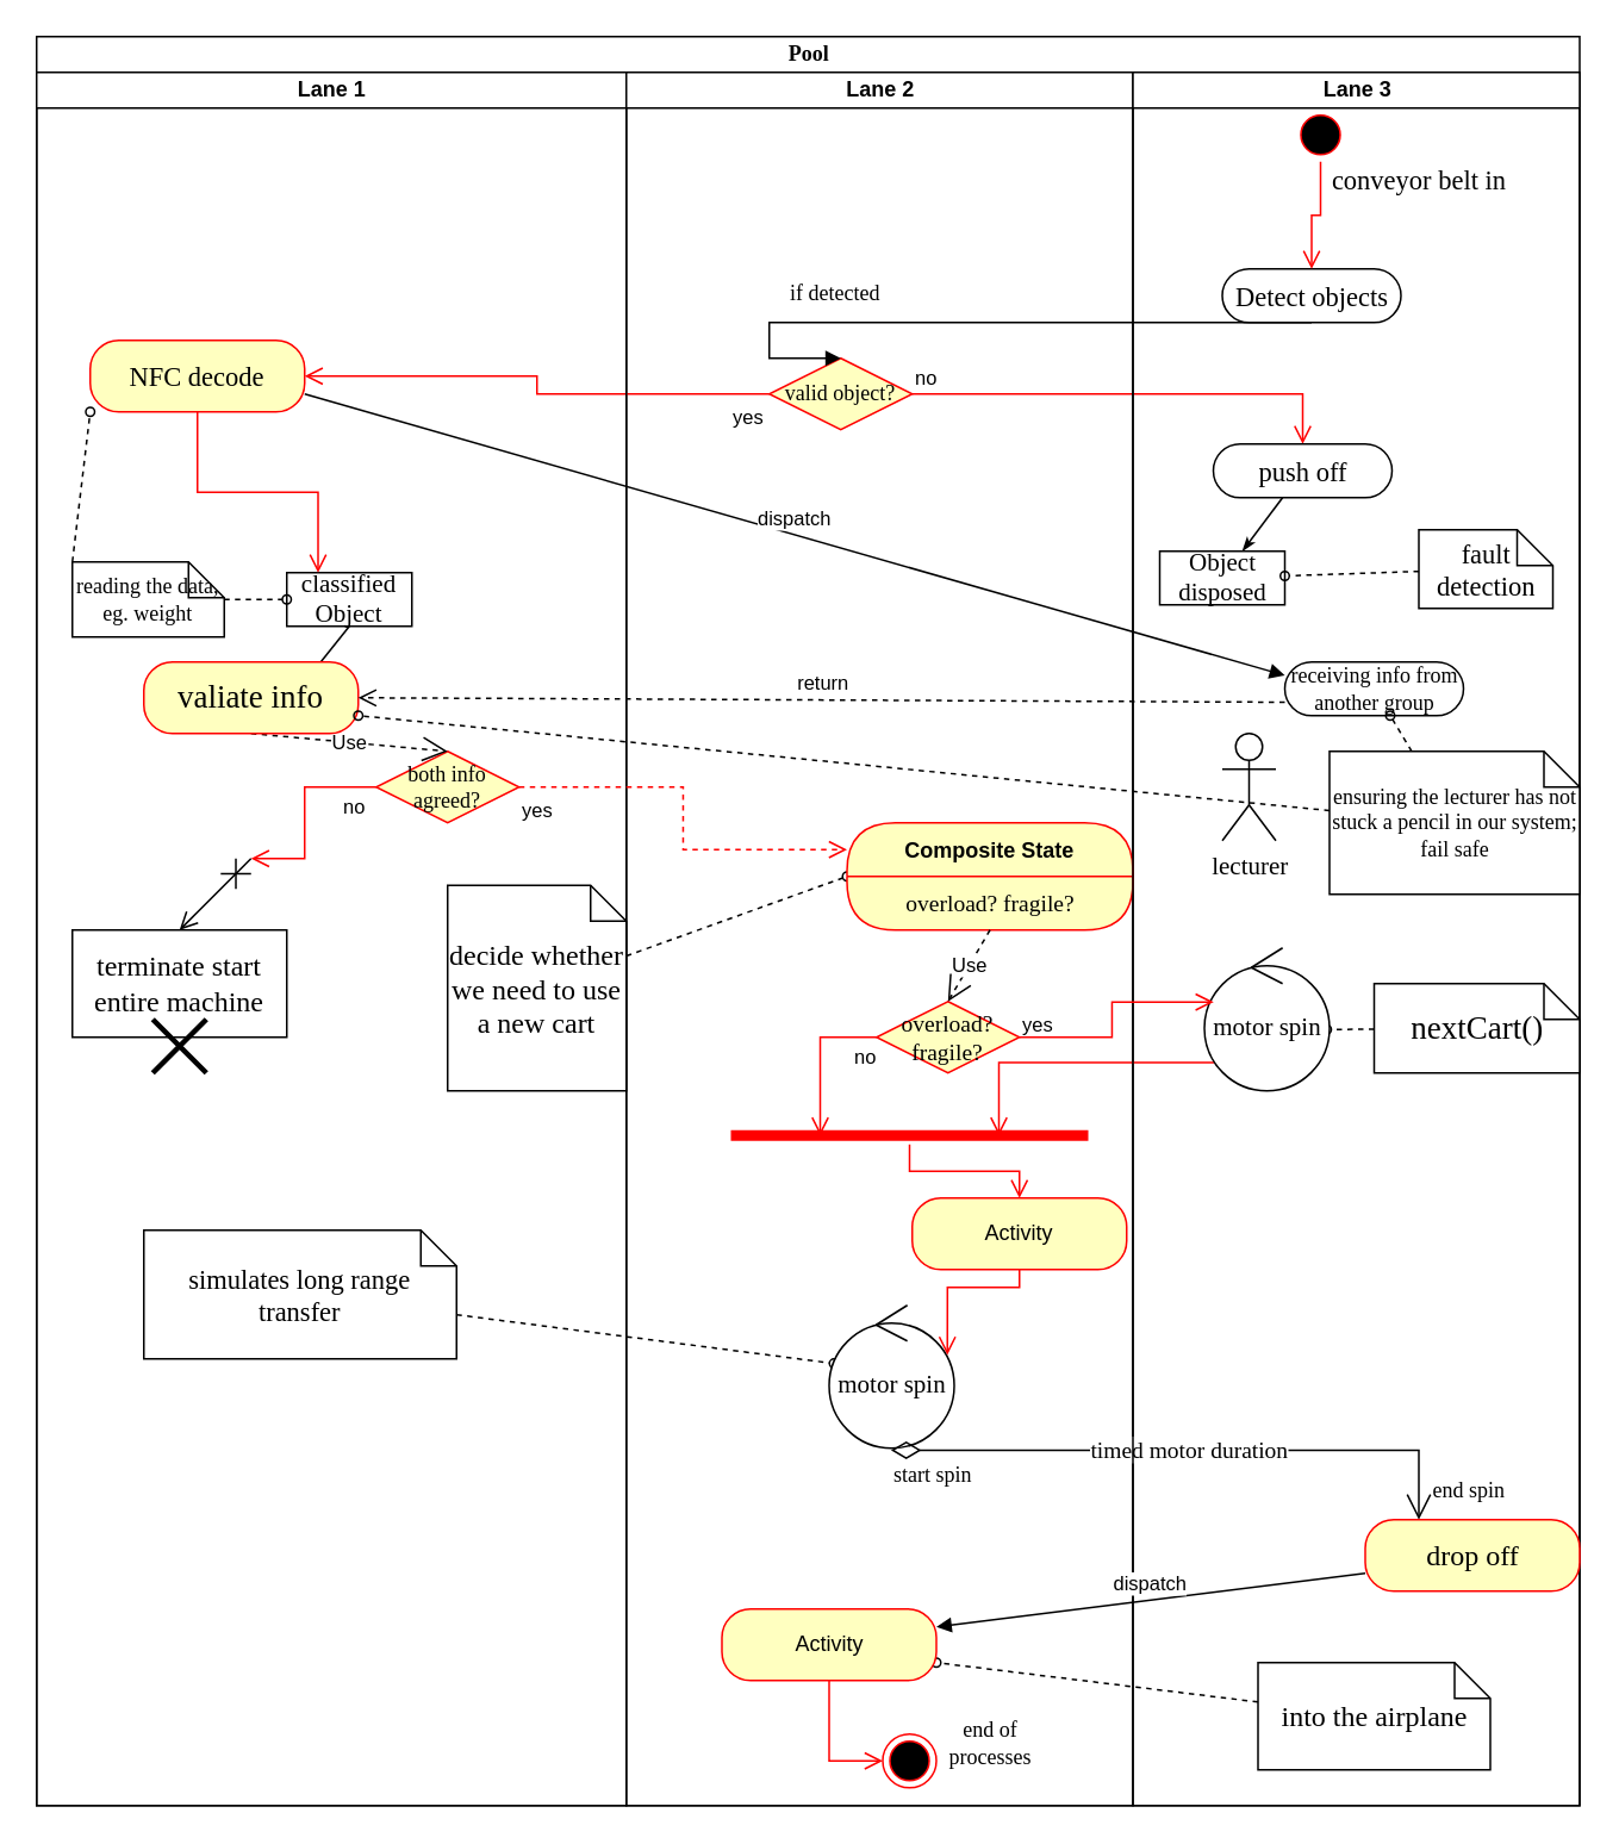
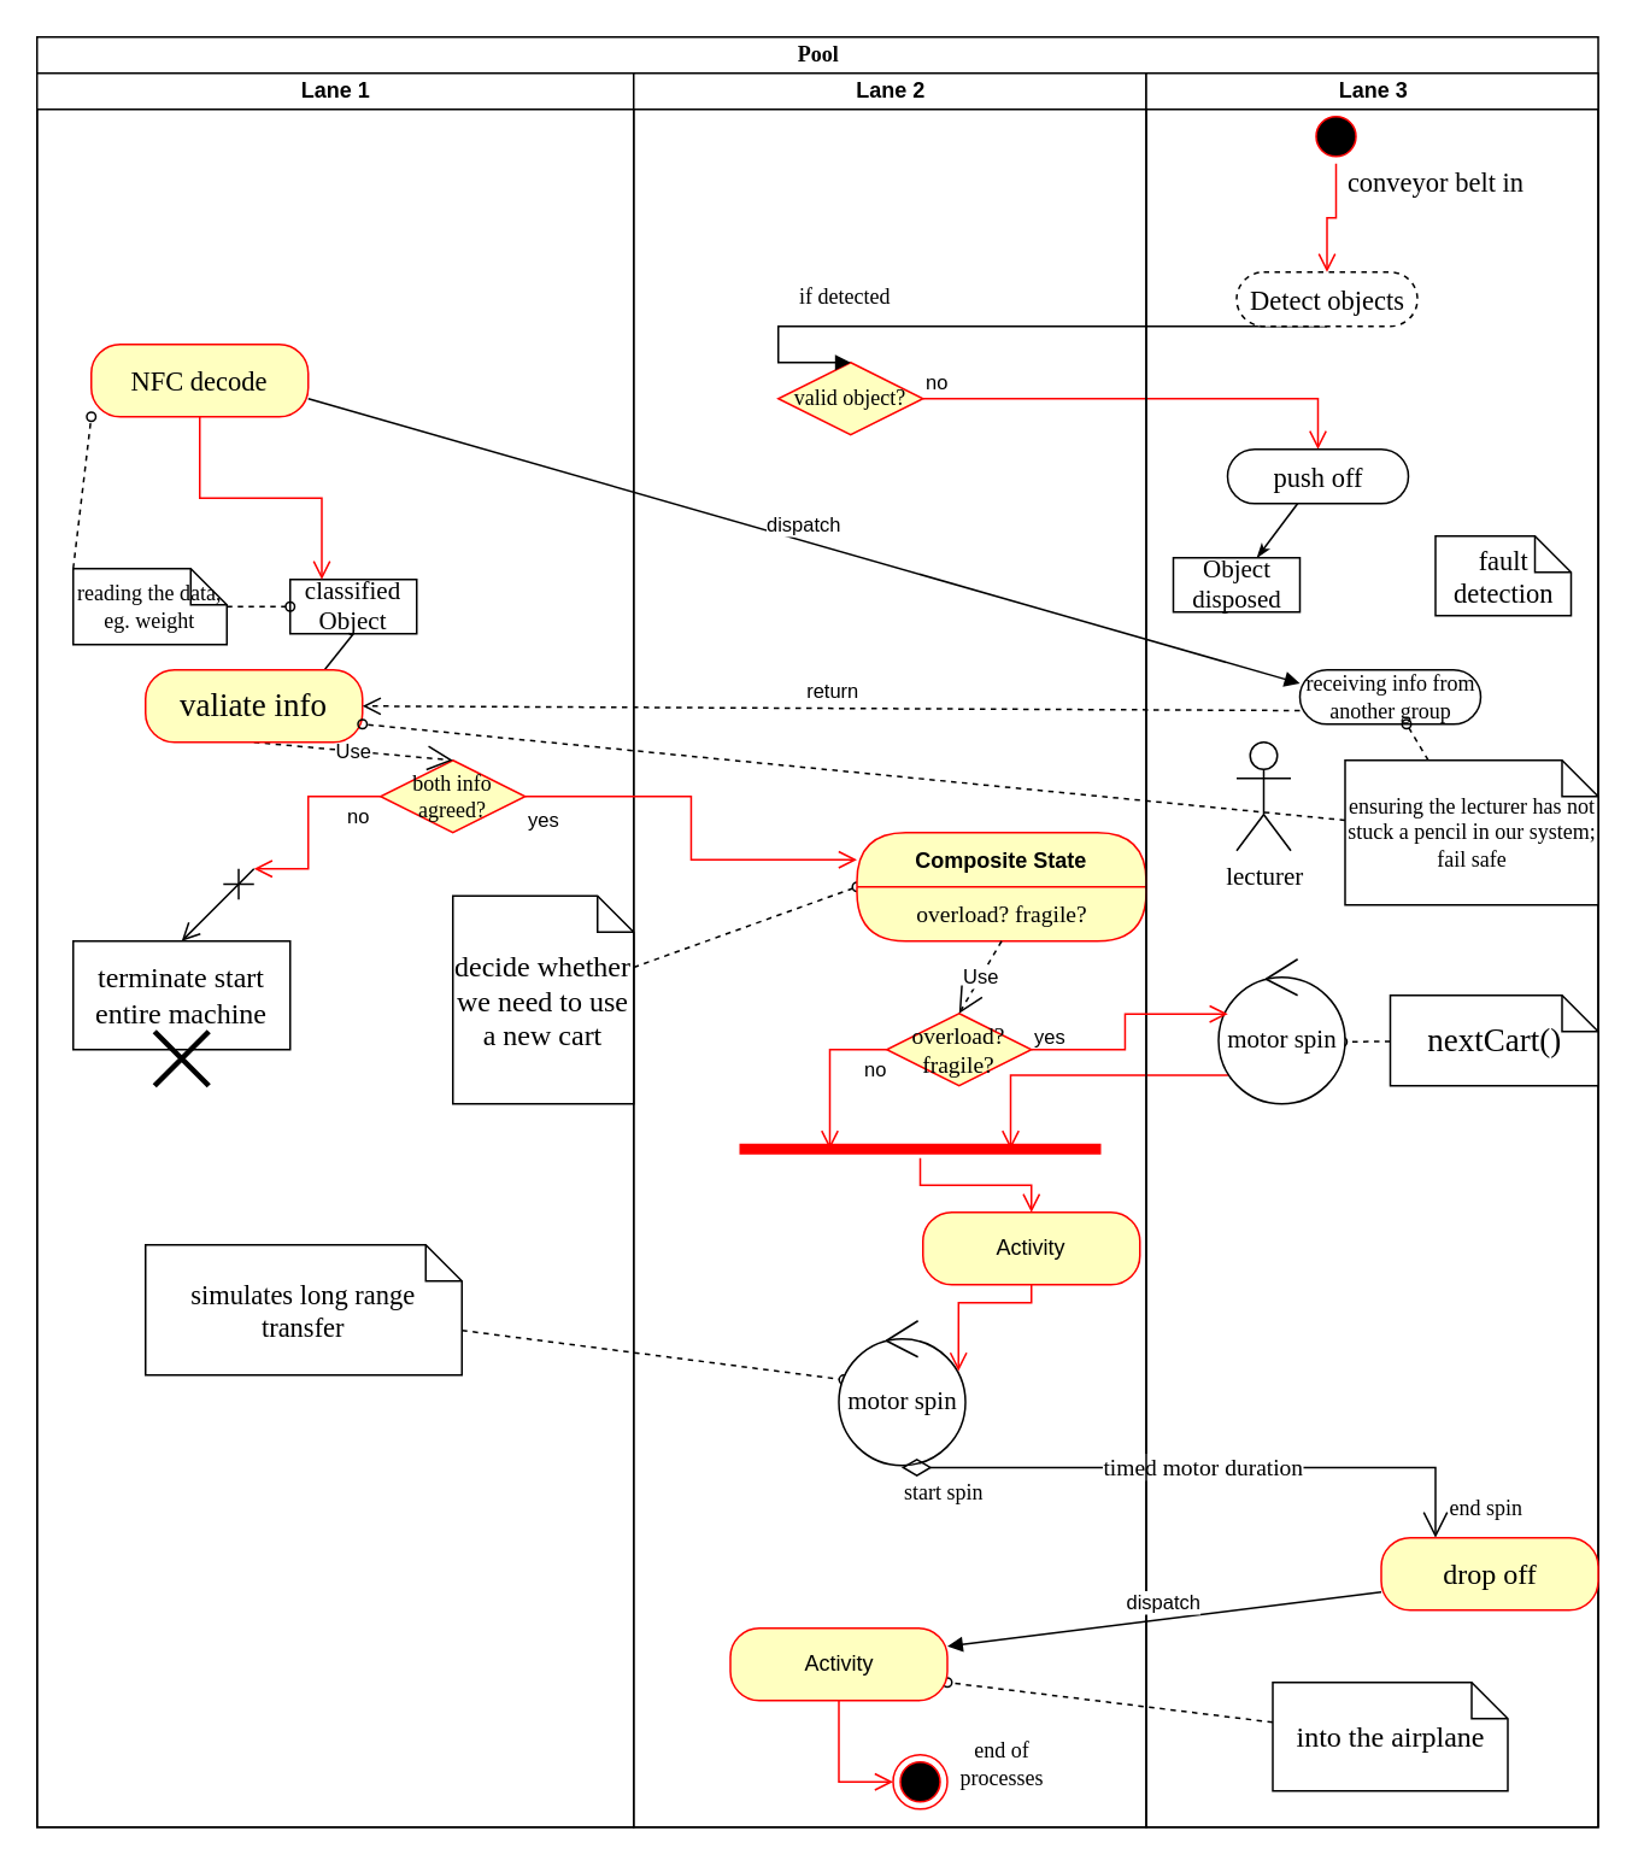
- <mxCell id="51" value="&lt;font style=&quot;font-size: 15px;&quot; face=&quot;Calibri&quot;&gt;Detect objects &lt;/font&gt;" style="rounded=1;whiteSpace=wrap;html=1;shadow=0;comic=0;labelBackgroundColor=none;strokeWidth=1;fontFamily=Verdana;fontSize=12;align=center;arcSize=50;" parent="50" vertex="1"><mxGeometry x="50" y="110" width="100" height="30" as="geometry" /></mxCell>
+ <mxCell id="51" value="&lt;font style=&quot;font-size: 15px;&quot; face=&quot;Calibri&quot;&gt;Detect objects &lt;/font&gt;" style="rounded=1;whiteSpace=wrap;html=1;shadow=0;comic=0;labelBackgroundColor=none;strokeWidth=1;fontFamily=Verdana;fontSize=12;align=center;arcSize=50;dashed=1;" parent="50" vertex="1"><mxGeometry x="50" y="110" width="100" height="30" as="geometry" /></mxCell>
- <mxCell id="23" value="yes" style="edgeStyle=orthogonalEdgeStyle;html=1;align=left;verticalAlign=top;endArrow=open;endSize=8;strokeColor=#ff0000;rounded=0;entryX=1;entryY=0.5;entryDx=0;entryDy=0;" parent="2" source="30" target="17" edge="1"><mxGeometry x="-0.837" relative="1" as="geometry"><mxPoint x="165" y="240" as="targetPoint" /><mxPoint as="offset" /></mxGeometry></mxCell>
- <mxCell id="56" style="edgeStyle=none;rounded=0;html=1;dashed=1;labelBackgroundColor=none;startArrow=none;startFill=0;startSize=5;endArrow=oval;endFill=0;endSize=5;jettySize=auto;orthogonalLoop=1;strokeWidth=1;fontFamily=Verdana;fontSize=12" parent="50" source="57" target="55" edge="1"><mxGeometry relative="1" as="geometry" /></mxCell>
- <mxCell id="44" value="yes" style="edgeStyle=orthogonalEdgeStyle;html=1;align=left;verticalAlign=top;endArrow=open;endSize=8;strokeColor=#ff0000;rounded=0;entryX=0;entryY=0.25;entryDx=0;entryDy=0;dashed=1;" parent="2" source="13" target="35" edge="1"><mxGeometry x="-1" relative="1" as="geometry"><mxPoint x="404" y="470" as="targetPoint" /></mxGeometry></mxCell>
+ <mxCell id="44" value="yes" style="edgeStyle=orthogonalEdgeStyle;html=1;align=left;verticalAlign=top;endArrow=open;endSize=8;strokeColor=#ff0000;rounded=0;entryX=0;entryY=0.25;entryDx=0;entryDy=0;" parent="2" source="13" target="35" edge="1"><mxGeometry x="-1" relative="1" as="geometry"><mxPoint x="404" y="470" as="targetPoint" /></mxGeometry></mxCell>
